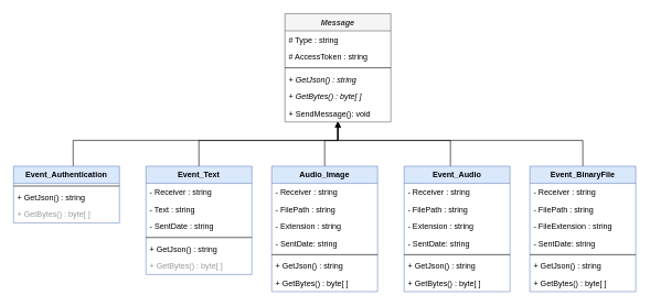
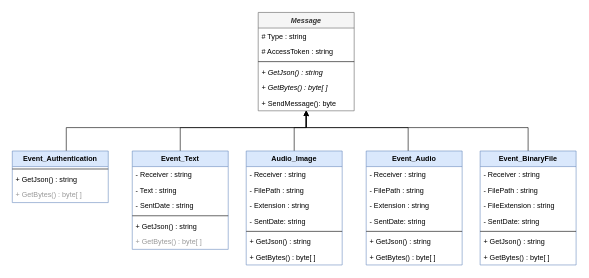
- <mxCell id="31" value="+ SendMessage(): void" style="text;strokeColor=none;fillColor=none;align=left;verticalAlign=top;spacingLeft=4;spacingRight=4;overflow=hidden;rotatable=0;points=[[0,0.5],[1,0.5]];portConstraint=eastwest;" vertex="1" parent="25"><mxGeometry y="138" width="160" height="26" as="geometry" /></mxCell>
+ <mxCell id="31" value="+ SendMessage(): byte" style="text;strokeColor=none;fillColor=none;align=left;verticalAlign=top;spacingLeft=4;spacingRight=4;overflow=hidden;rotatable=0;points=[[0,0.5],[1,0.5]];portConstraint=eastwest;" vertex="1" parent="25"><mxGeometry y="138" width="160" height="26" as="geometry" /></mxCell>
